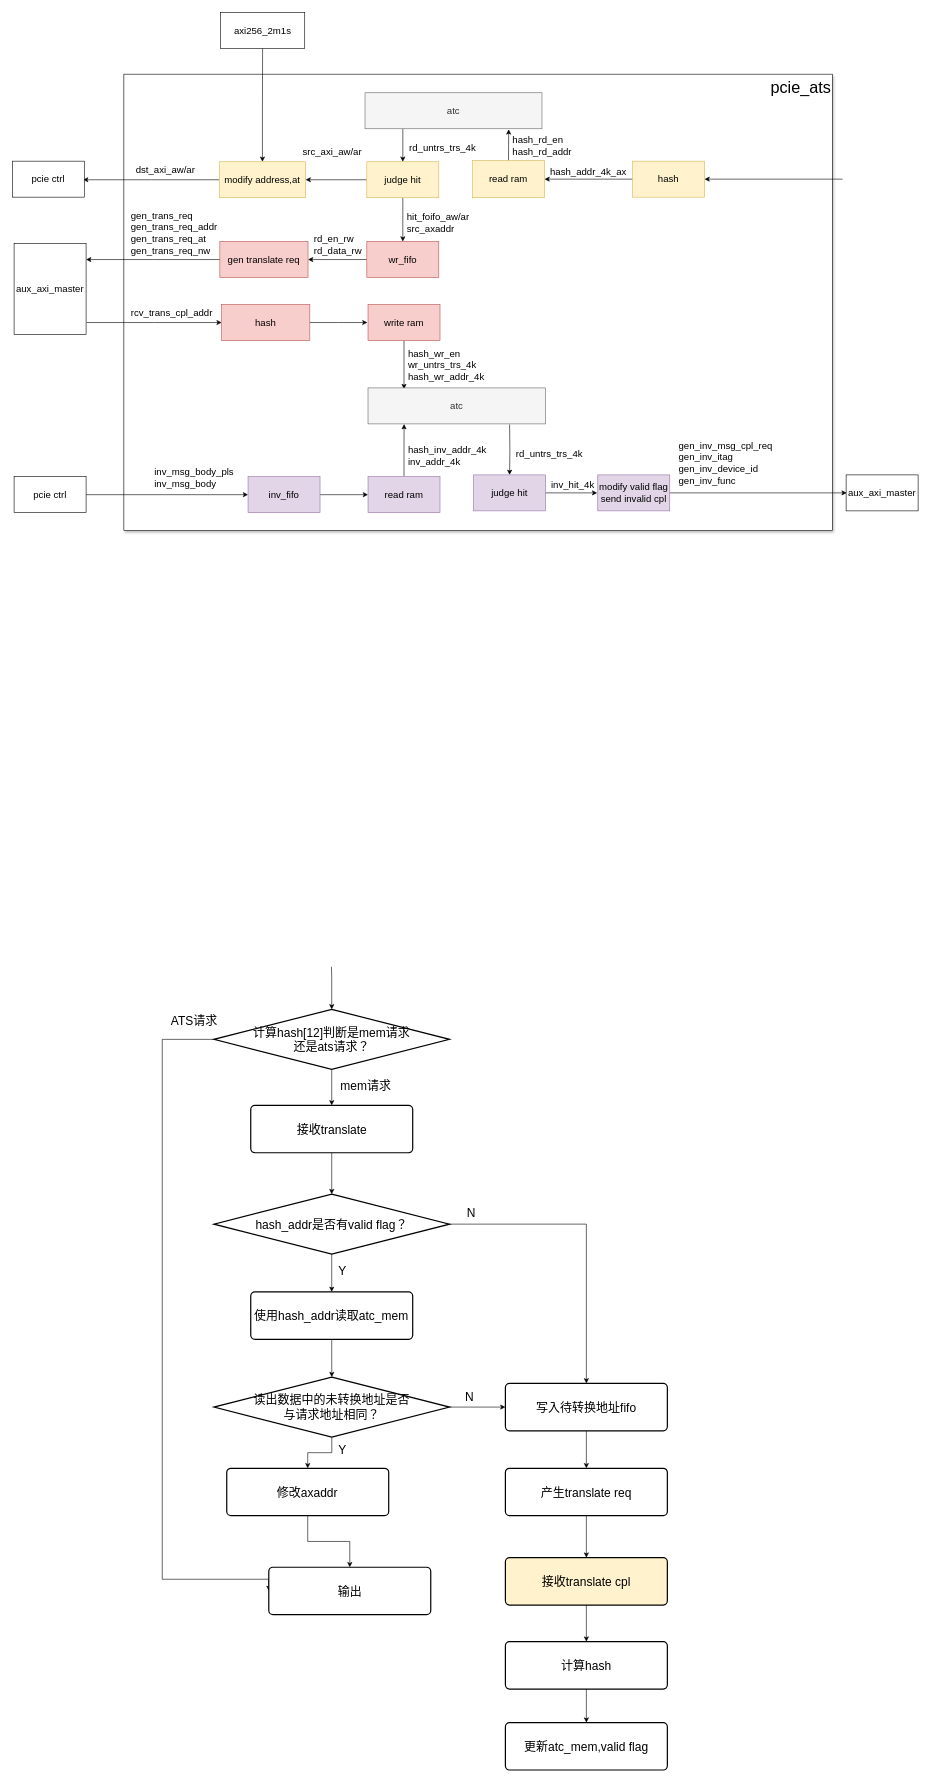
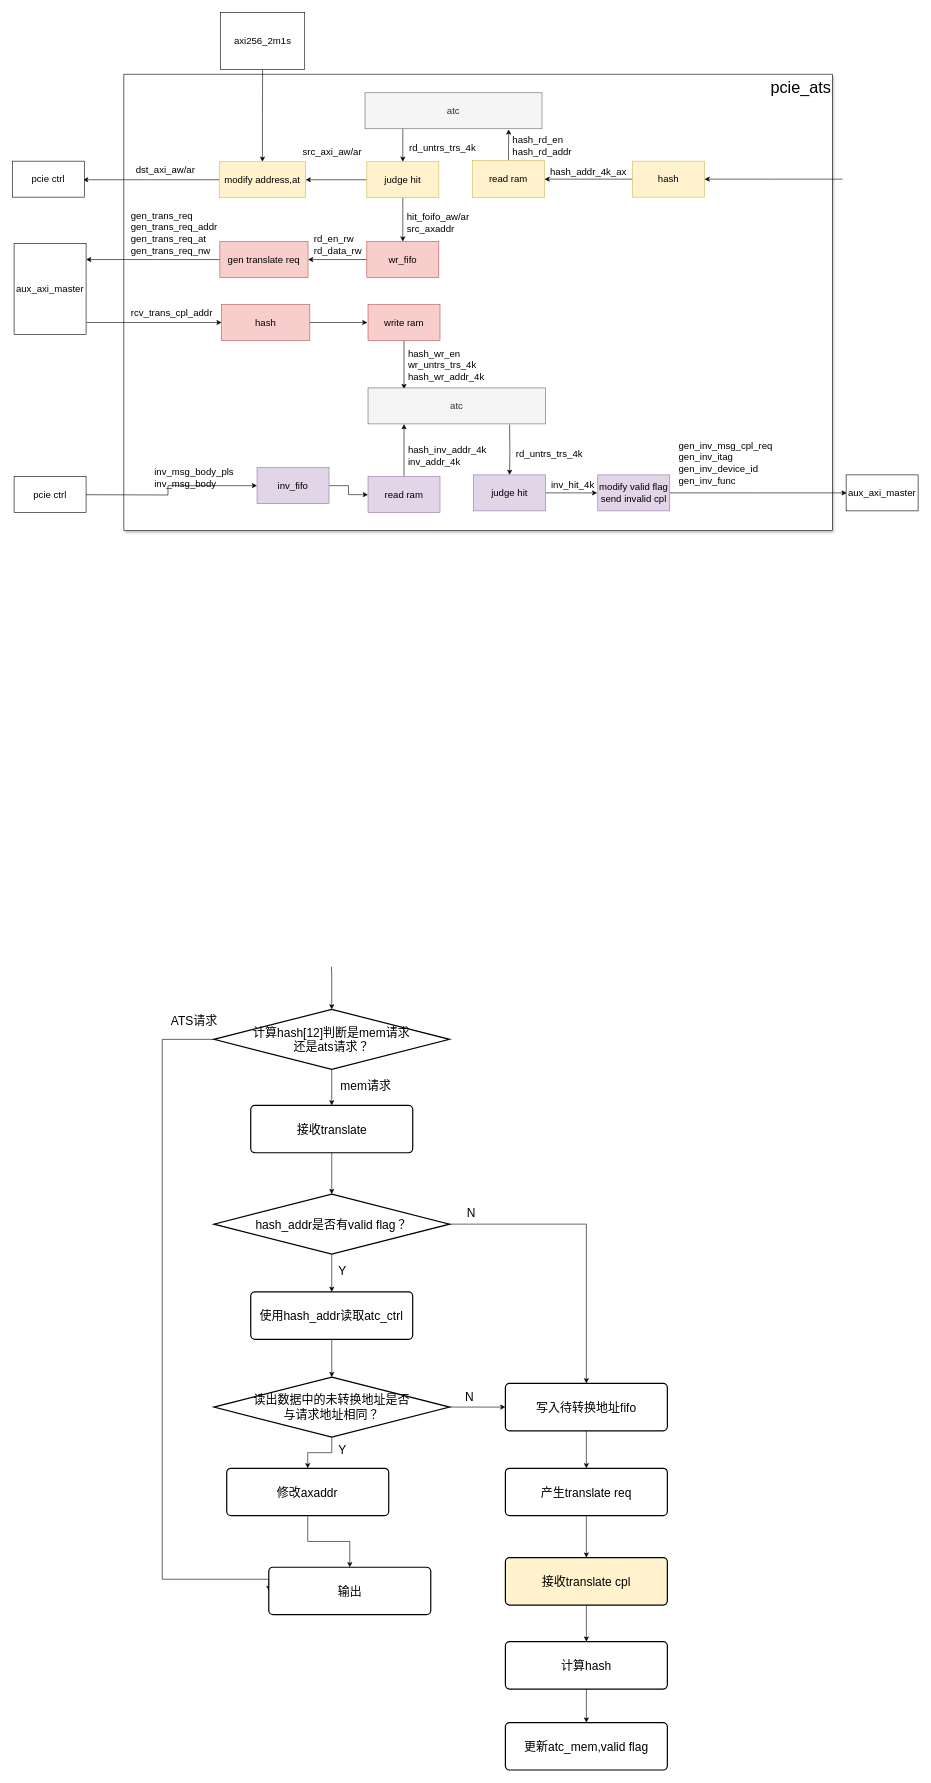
- <mxCell id="55" value="axi256_2m1s" style="rounded=0;whiteSpace=wrap;html=1;fontSize=16;" vertex="1" parent="1"><mxGeometry x="367" y="20" width="140.5" height="60" as="geometry" /></mxCell>
+ <mxCell id="55" value="axi256_2m1s" style="rounded=0;whiteSpace=wrap;html=1;fontSize=16;" vertex="1" parent="1"><mxGeometry x="367" y="20" width="140.5" height="95" as="geometry" /></mxCell>
- <mxCell id="39" value="inv_fifo" style="rounded=0;whiteSpace=wrap;html=1;fillColor=#e1d5e7;strokeColor=#9673a6;fontSize=16;" vertex="1" parent="1"><mxGeometry x="413" y="794" width="120" height="60" as="geometry" /></mxCell>
+ <mxCell id="39" value="inv_fifo" style="rounded=0;whiteSpace=wrap;html=1;fillColor=#e1d5e7;strokeColor=#9673a6;fontSize=16;" vertex="1" parent="1"><mxGeometry x="428" y="779" width="120" height="60" as="geometry" /></mxCell>
- <mxCell id="63" value="使用hash_addr读取atc_mem" style="rounded=1;whiteSpace=wrap;html=1;absoluteArcSize=1;arcSize=14;strokeWidth=2;fontSize=20;" vertex="1" parent="1"><mxGeometry x="417.49" y="2153" width="270" height="79" as="geometry" /></mxCell>
+ <mxCell id="63" value="使用hash_addr读取atc_ctrl" style="rounded=1;whiteSpace=wrap;html=1;absoluteArcSize=1;arcSize=14;strokeWidth=2;fontSize=20;" vertex="1" parent="1"><mxGeometry x="417.49" y="2153" width="270" height="79" as="geometry" /></mxCell>
